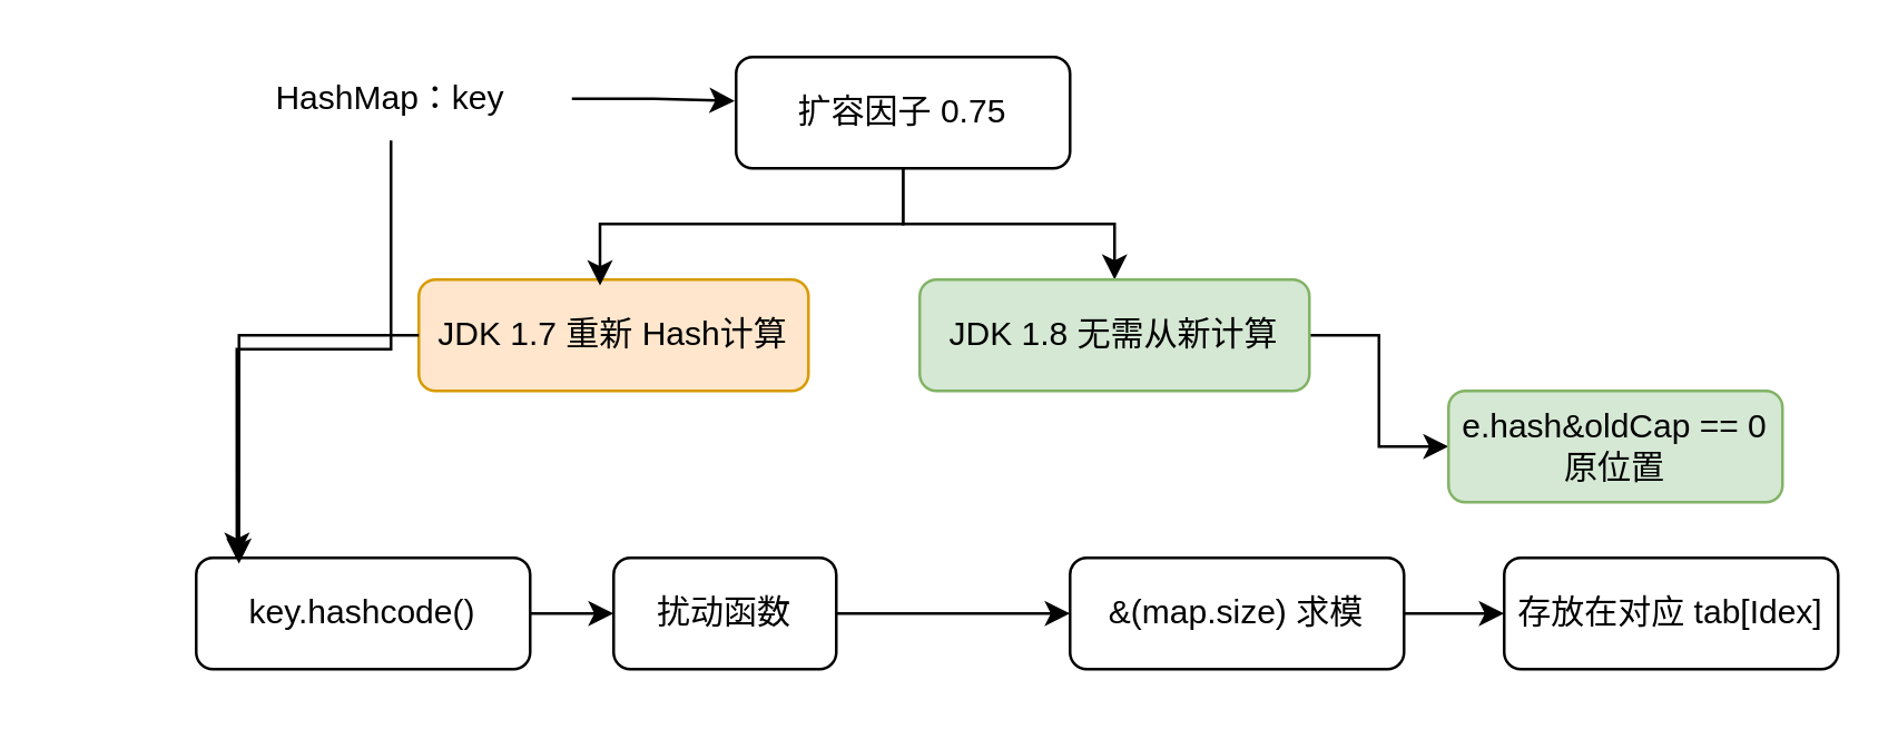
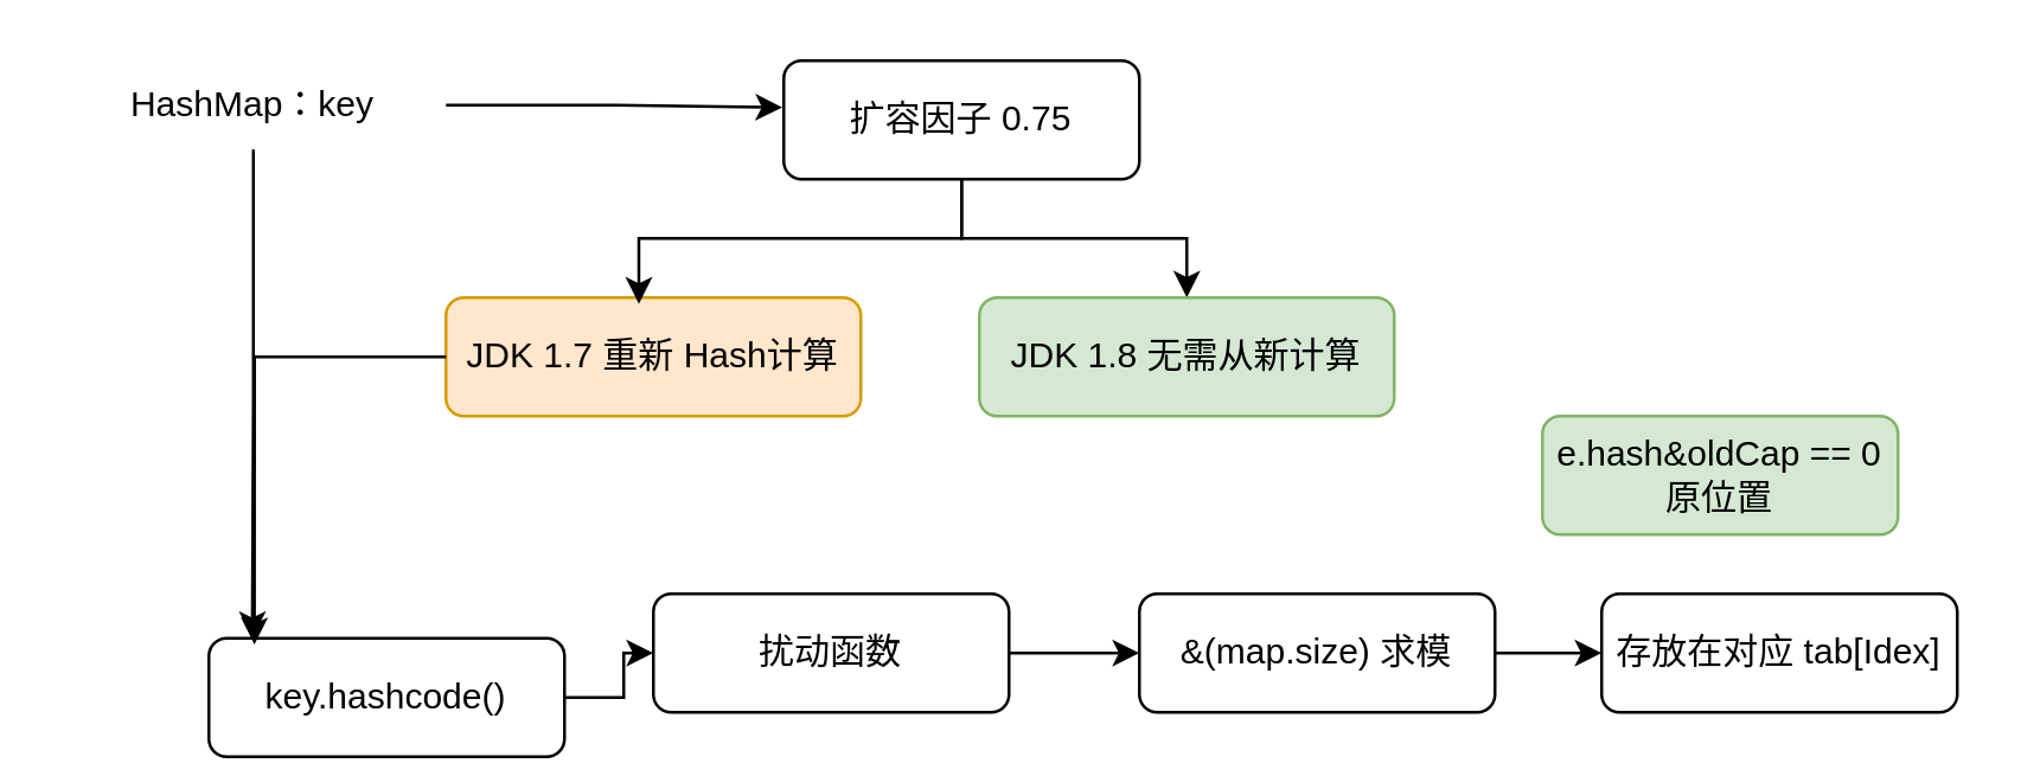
- <mxCell id="6" value="HashMap：key" style="text;html=1;align=center;verticalAlign=middle;whiteSpace=wrap;rounded=0;" parent="1" vertex="1"><mxGeometry x="75" y="20" width="130" height="30" as="geometry" /></mxCell>
+ <mxCell id="6" value="HashMap：key" style="text;html=1;align=center;verticalAlign=middle;whiteSpace=wrap;rounded=0;" parent="1" vertex="1"><mxGeometry y="20" width="130" height="30" as="geometry" x="20" /></mxCell>
- <mxCell id="14" style="edgeStyle=orthogonalEdgeStyle;rounded=0;orthogonalLoop=1;jettySize=auto;html=1;exitX=1;exitY=0.5;exitDx=0;exitDy=0;entryX=0;entryY=0.5;entryDx=0;entryDy=0;" parent="1" source="15" target="16" edge="1"><mxGeometry relative="1" as="geometry" /></mxCell>
- <mxCell id="3" value="key.hashcode()" style="rounded=1;whiteSpace=wrap;html=1;" parent="1" vertex="1"><mxGeometry x="70" y="200" width="120" height="40" as="geometry" /></mxCell>
+ <mxCell id="3" value="key.hashcode()" style="rounded=1;whiteSpace=wrap;html=1;" parent="1" vertex="1"><mxGeometry x="70" y="215" width="120" height="40" as="geometry" /></mxCell>
- <mxCell id="5" value="扰动函数" style="rounded=1;whiteSpace=wrap;html=1;" parent="1" vertex="1"><mxGeometry x="220" y="200" width="80" height="40" as="geometry" /></mxCell>
+ <mxCell id="5" value="扰动函数" style="rounded=1;whiteSpace=wrap;html=1;" parent="1" vertex="1"><mxGeometry x="220" y="200" width="120" height="40" as="geometry" /></mxCell>
